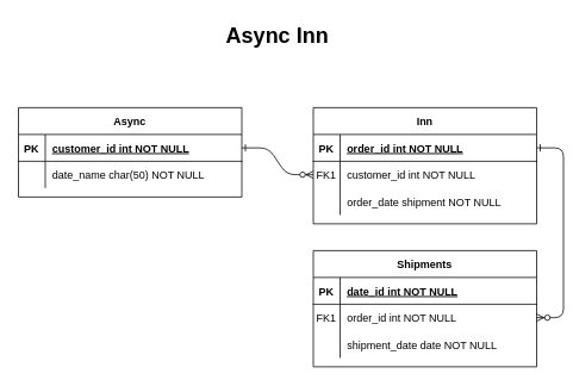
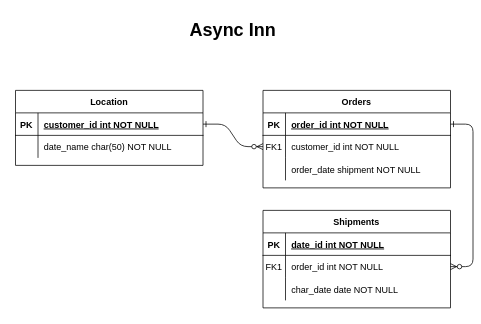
- <mxCell id="24" value="Async" style="shape=table;startSize=30;container=1;collapsible=1;childLayout=tableLayout;fixedRows=1;rowLines=0;fontStyle=1;align=center;resizeLast=1;" parent="1" vertex="1"><mxGeometry x="20" y="120" width="250" height="100" as="geometry" /></mxCell>
+ <mxCell id="24" value="Location" style="shape=table;startSize=30;container=1;collapsible=1;childLayout=tableLayout;fixedRows=1;rowLines=0;fontStyle=1;align=center;resizeLast=1;" parent="1" vertex="1"><mxGeometry x="20" y="120" width="250" height="100" as="geometry" /></mxCell>
- <mxCell id="4" value="Inn" style="shape=table;startSize=30;container=1;collapsible=1;childLayout=tableLayout;fixedRows=1;rowLines=0;fontStyle=1;align=center;resizeLast=1;" parent="1" vertex="1"><mxGeometry x="350" y="120" width="250" height="130" as="geometry" /></mxCell>
+ <mxCell id="4" value="Orders" style="shape=table;startSize=30;container=1;collapsible=1;childLayout=tableLayout;fixedRows=1;rowLines=0;fontStyle=1;align=center;resizeLast=1;" parent="1" vertex="1"><mxGeometry x="350" y="120" width="250" height="130" as="geometry" /></mxCell>
- <mxCell id="23" value="shipment_date date NOT NULL" style="shape=partialRectangle;overflow=hidden;connectable=0;fillColor=none;top=0;left=0;bottom=0;right=0;align=left;spacingLeft=6;" parent="21" vertex="1"><mxGeometry x="30" width="220" height="30" as="geometry" /></mxCell>
+ <mxCell id="23" value="char_date date NOT NULL" style="shape=partialRectangle;overflow=hidden;connectable=0;fillColor=none;top=0;left=0;bottom=0;right=0;align=left;spacingLeft=6;" parent="21" vertex="1"><mxGeometry x="30" width="220" height="30" as="geometry" /></mxCell>
